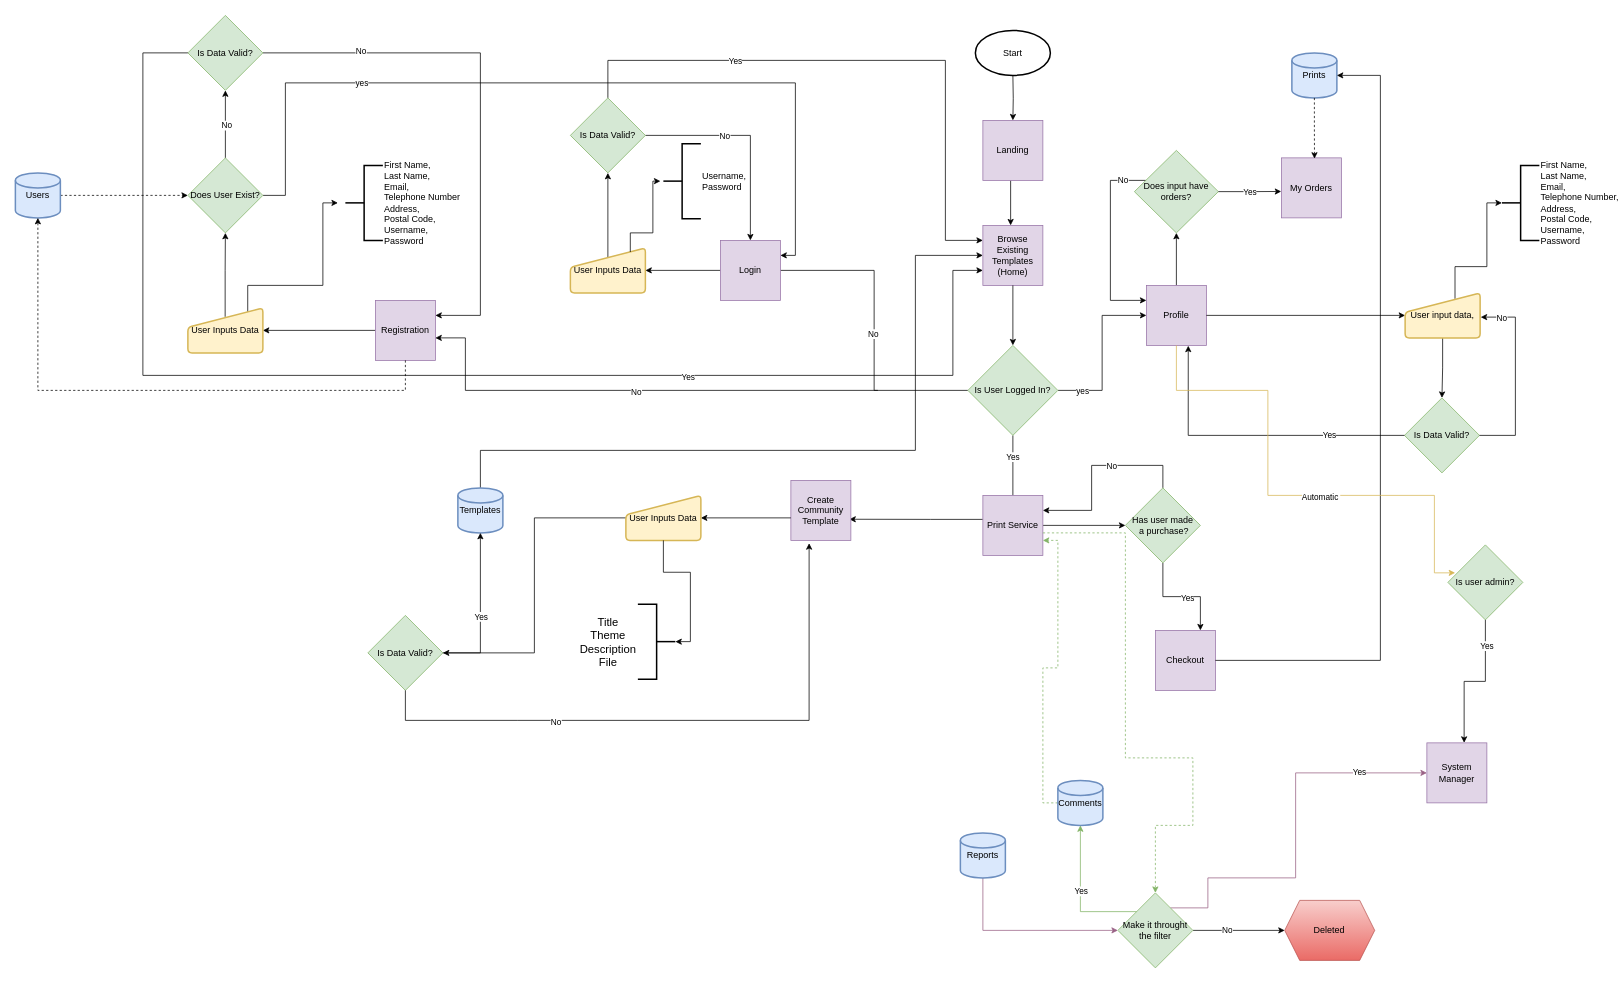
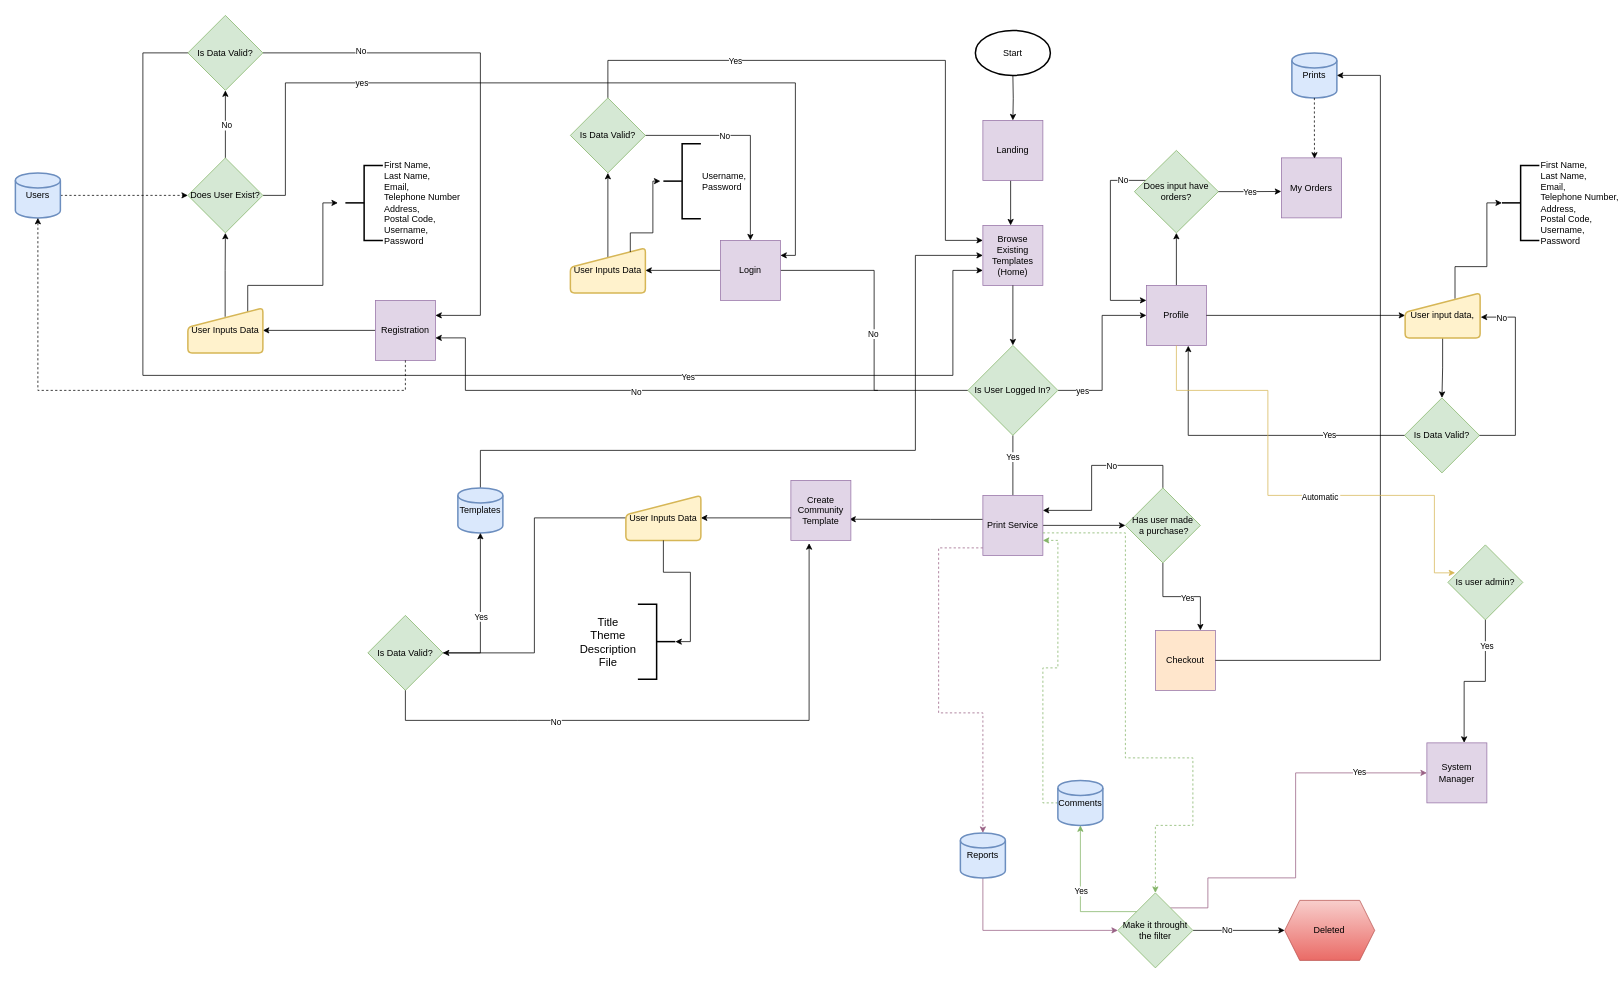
+ <mxCell id="25" style="edgeStyle=orthogonalEdgeStyle;orthogonalLoop=1;jettySize=auto;html=1;rounded=0;dashed=1;entryX=0.5;entryY=0;entryDx=0;entryDy=0;entryPerimeter=0;fillColor=#e6d0de;gradientColor=#d5739d;strokeColor=#996185;" parent="1" source="26" edge="1" target="83"><mxGeometry relative="1" as="geometry"><mxPoint x="1420" y="1220" as="targetPoint" /><Array as="points"><mxPoint x="1251" y="730" /><mxPoint x="1251" y="950" /><mxPoint x="1310" y="950" /></Array></mxGeometry></mxCell>
- <mxCell id="28" value="Checkout" style="whiteSpace=wrap;html=1;aspect=fixed;fillColor=#e1d5e7;strokeColor=#9673a6;" parent="1" vertex="1"><mxGeometry x="1540" y="840" width="80" height="80" as="geometry" /></mxCell>
+ <mxCell id="28" value="Checkout" style="whiteSpace=wrap;html=1;aspect=fixed;fillColor=#ffe6cc;strokeColor=#9673a6;" parent="1" vertex="1"><mxGeometry x="1540" y="840" width="80" height="80" as="geometry" /></mxCell>
